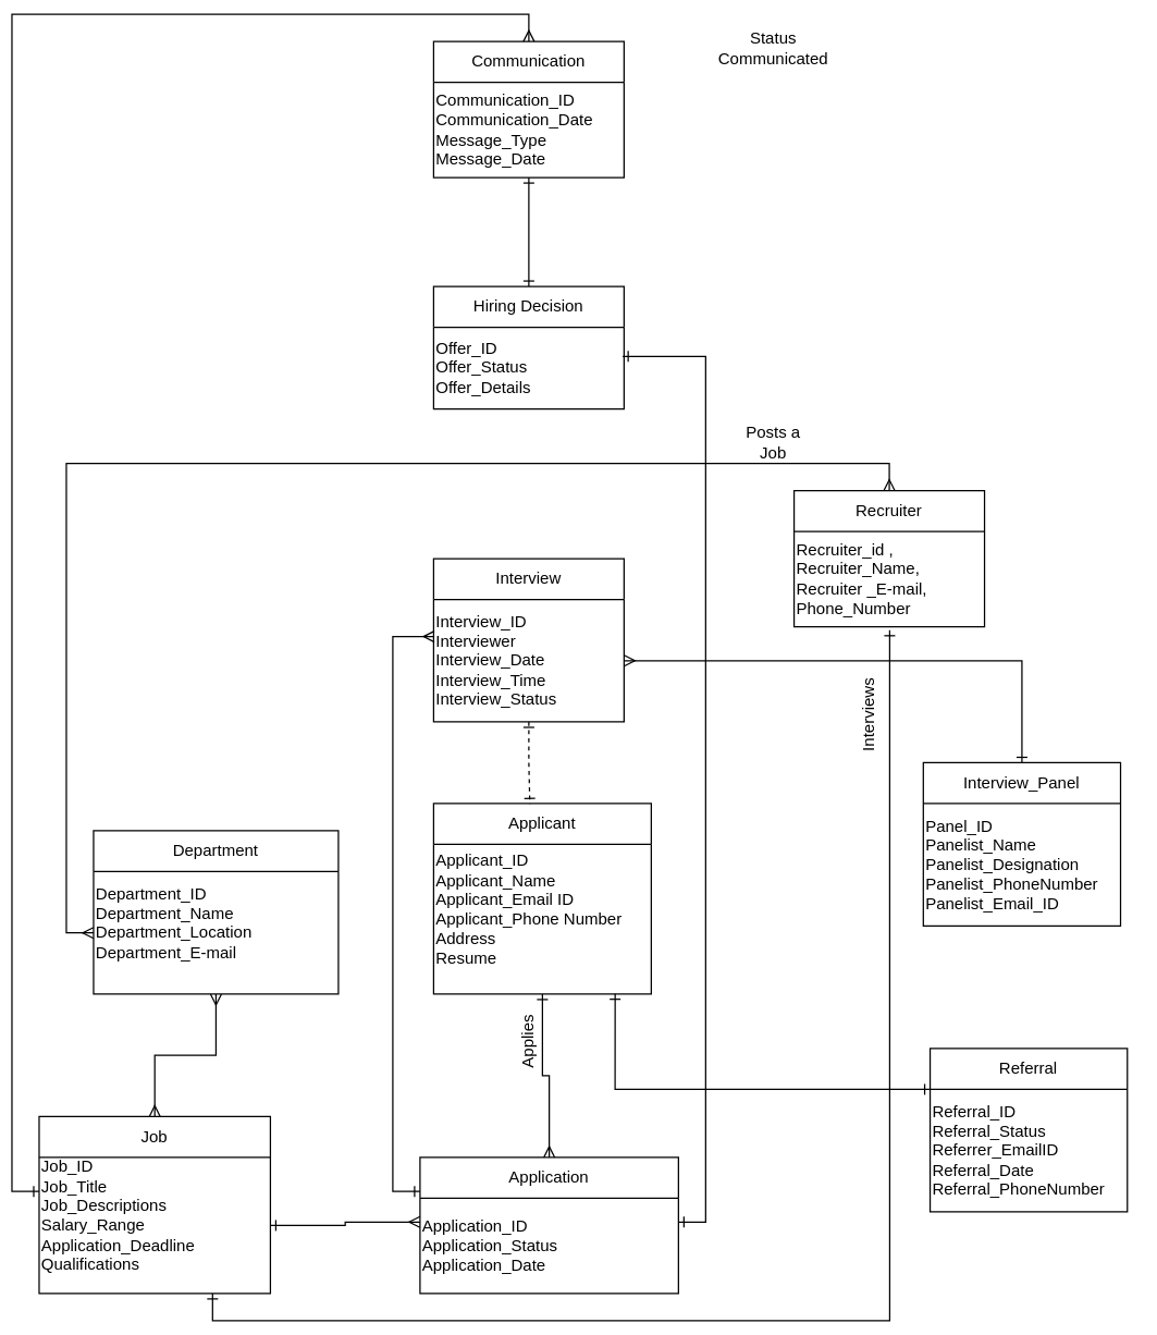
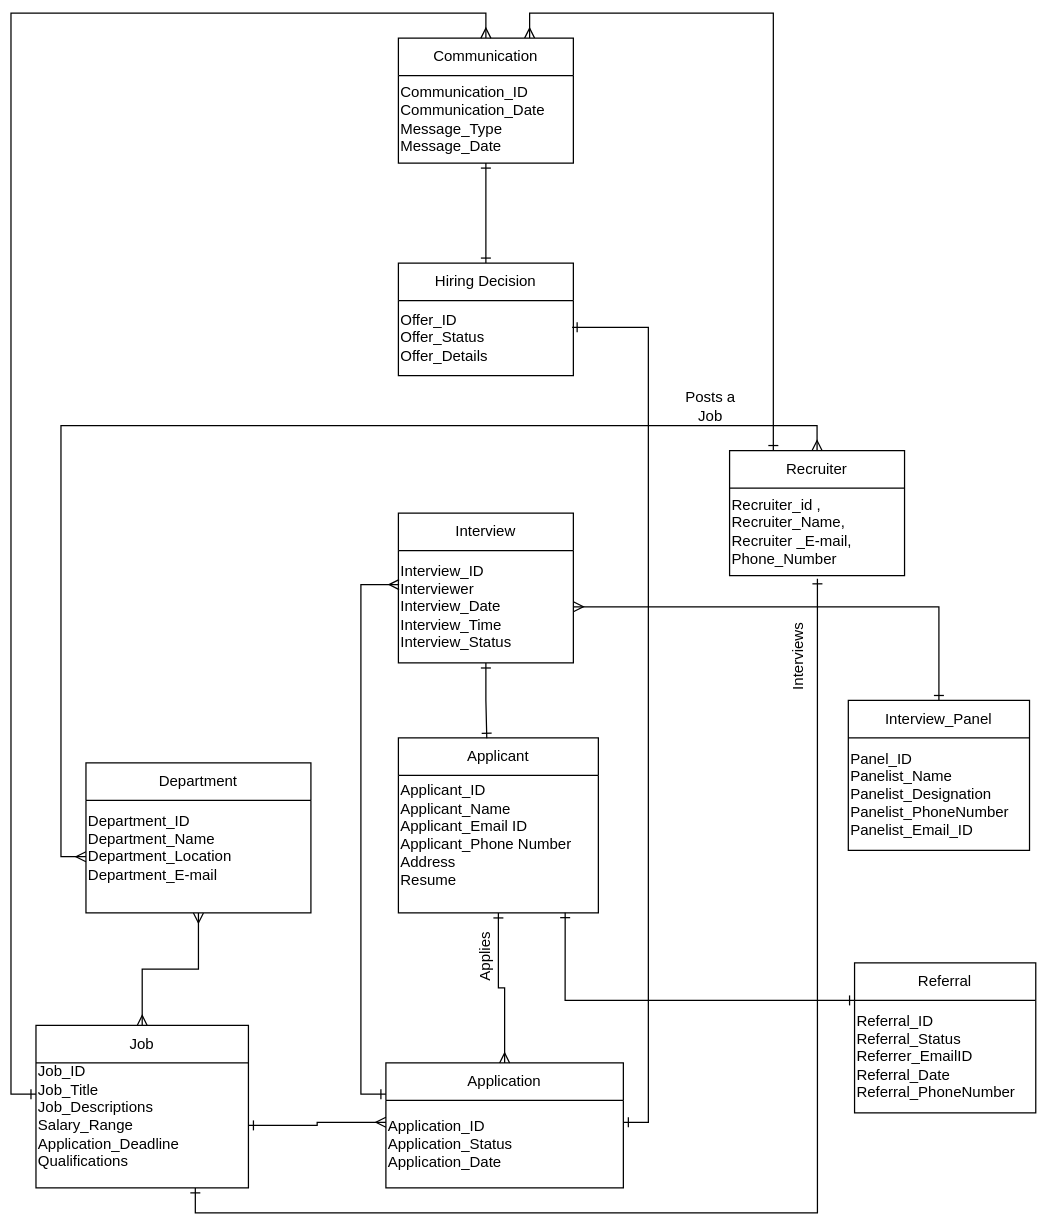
- <mxCell id="38" value="Status Communicated" style="text;html=1;align=center;verticalAlign=middle;whiteSpace=wrap;rounded=0;" vertex="1" parent="1"><mxGeometry x="530" y="20" width="60" height="30" as="geometry" /></mxCell>
+ <mxCell id="18" style="edgeStyle=orthogonalEdgeStyle;rounded=0;orthogonalLoop=1;jettySize=auto;html=1;exitX=0.75;exitY=0;exitDx=0;exitDy=0;entryX=0.25;entryY=0;entryDx=0;entryDy=0;startArrow=ERmany;startFill=0;endArrow=ERone;endFill=0;" edge="1" parent="1" source="19" target="22"><mxGeometry relative="1" as="geometry" /></mxCell>
- <mxCell id="15" style="edgeStyle=orthogonalEdgeStyle;rounded=0;orthogonalLoop=1;jettySize=auto;html=1;entryX=0.442;entryY=0.001;entryDx=0;entryDy=0;entryPerimeter=0;endArrow=ERone;endFill=0;startArrow=ERone;startFill=0;dashed=1;" parent="1" source="13" target="7" edge="1"><mxGeometry relative="1" as="geometry" /></mxCell>
+ <mxCell id="15" style="edgeStyle=orthogonalEdgeStyle;rounded=0;orthogonalLoop=1;jettySize=auto;html=1;entryX=0.442;entryY=0.001;entryDx=0;entryDy=0;entryPerimeter=0;endArrow=ERone;endFill=0;startArrow=ERone;startFill=0;" parent="1" source="13" target="7" edge="1"><mxGeometry relative="1" as="geometry" /></mxCell>
